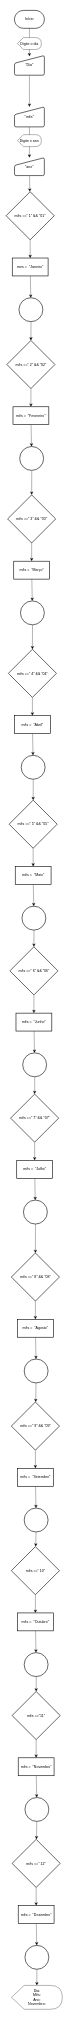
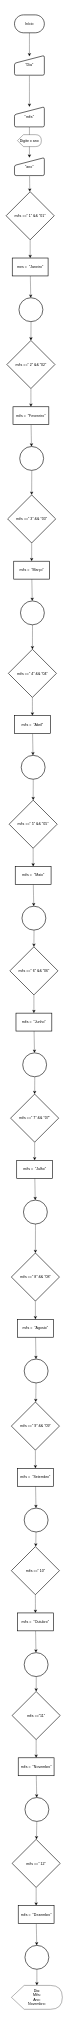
- <mxCell id="3" value="Início" style="strokeWidth=2;html=1;shape=mxgraph.flowchart.terminator;whiteSpace=wrap;" vertex="1" parent="1"><mxGeometry x="48" y="20" width="100" height="60" as="geometry" /></mxCell>
+ <mxCell id="3" value="Início" style="strokeWidth=2;html=1;shape=mxgraph.flowchart.terminator;whiteSpace=wrap;" vertex="1" parent="1"><mxGeometry x="48" y="35" width="100" height="60" as="geometry" /></mxCell>
- <mxCell id="4" value="Digite o dia" style="shape=display;whiteSpace=wrap;html=1;" vertex="1" parent="1"><mxGeometry x="58" y="111" width="80" height="40" as="geometry" /></mxCell>
